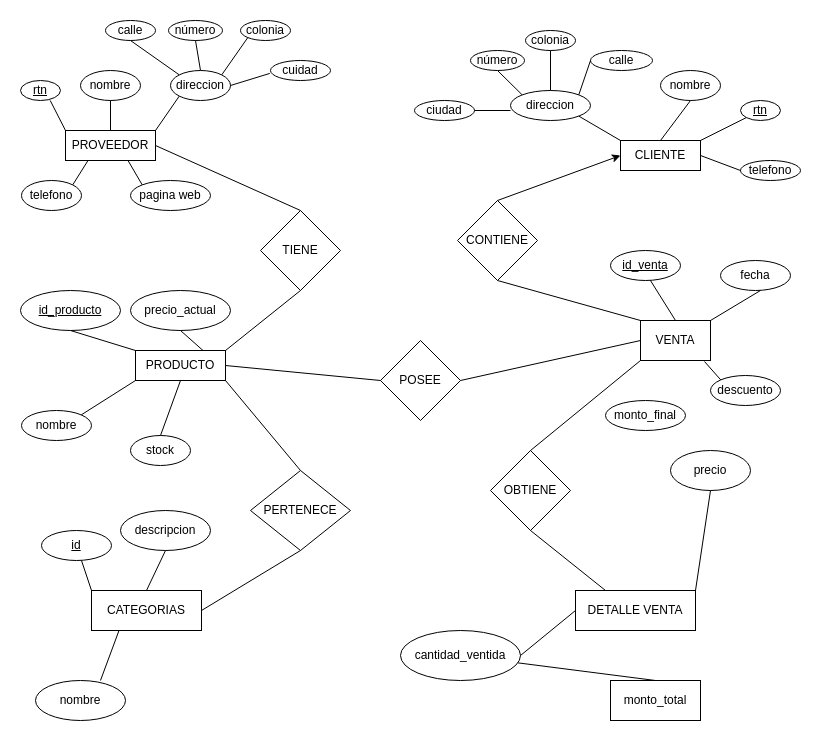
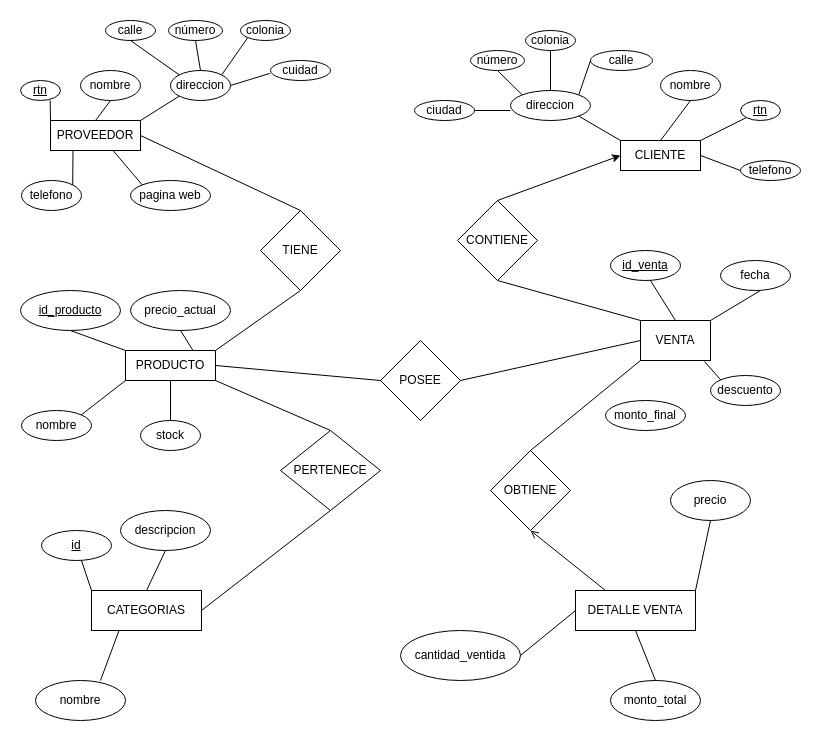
- <mxCell id="2" value="&lt;font style=&quot;vertical-align: inherit;&quot;&gt;&lt;font style=&quot;vertical-align: inherit;&quot;&gt;PROVEEDOR&lt;/font&gt;&lt;/font&gt;" style="rounded=0;whiteSpace=wrap;html=1;" parent="1" vertex="1"><mxGeometry x="65" y="130" width="90" height="30" as="geometry" /></mxCell>
+ <mxCell id="2" value="&lt;font style=&quot;vertical-align: inherit;&quot;&gt;&lt;font style=&quot;vertical-align: inherit;&quot;&gt;PROVEEDOR&lt;/font&gt;&lt;/font&gt;" style="rounded=0;whiteSpace=wrap;html=1;" parent="1" vertex="1"><mxGeometry x="50" y="120" width="90" height="30" as="geometry" /></mxCell>
- <mxCell id="38" value="PRODUCTO" style="rounded=0;whiteSpace=wrap;html=1;" parent="1" vertex="1"><mxGeometry x="135" y="350" width="90" height="30" as="geometry" /></mxCell>
+ <mxCell id="38" value="PRODUCTO" style="rounded=0;whiteSpace=wrap;html=1;" parent="1" vertex="1"><mxGeometry x="125" y="350" width="90" height="30" as="geometry" /></mxCell>
- <mxCell id="39" value="stock" style="ellipse;whiteSpace=wrap;html=1;" parent="1" vertex="1"><mxGeometry x="130" y="435" width="60" height="30" as="geometry" /></mxCell>
+ <mxCell id="39" value="stock" style="ellipse;whiteSpace=wrap;html=1;" parent="1" vertex="1"><mxGeometry x="140" y="420" width="60" height="30" as="geometry" /></mxCell>
- <mxCell id="75" value="precio" style="ellipse;whiteSpace=wrap;html=1;" parent="1" vertex="1"><mxGeometry x="670" y="450" width="80" height="40" as="geometry" /></mxCell>
+ <mxCell id="75" value="precio" style="ellipse;whiteSpace=wrap;html=1;" parent="1" vertex="1"><mxGeometry x="670" y="480" width="80" height="40" as="geometry" /></mxCell>
- <mxCell id="71" value="PERTENECE" style="rhombus;whiteSpace=wrap;html=1;" parent="1" vertex="1"><mxGeometry x="250" y="470" width="100" height="80" as="geometry" /></mxCell>
+ <mxCell id="71" value="PERTENECE" style="rhombus;whiteSpace=wrap;html=1;" parent="1" vertex="1"><mxGeometry x="280" y="430" width="100" height="80" as="geometry" /></mxCell>
- <mxCell id="83" value="" style="endArrow=none;html=1;rounded=0;entryX=0.5;entryY=1;entryDx=0;entryDy=0;exitX=0.25;exitY=0;exitDx=0;exitDy=0;" parent="1" source="74" target="81" edge="1"><mxGeometry width="50" height="50" relative="1" as="geometry"><mxPoint x="440" y="600" as="sourcePoint" /><mxPoint x="490" y="550" as="targetPoint" /></mxGeometry></mxCell>
+ <mxCell id="83" value="" style="endArrow=open;html=1;rounded=0;entryX=0.5;entryY=1;entryDx=0;entryDy=0;exitX=0.25;exitY=0;exitDx=0;exitDy=0;" parent="1" source="74" target="81" edge="1"><mxGeometry width="50" height="50" relative="1" as="geometry"><mxPoint x="440" y="600" as="sourcePoint" /><mxPoint x="490" y="550" as="targetPoint" /></mxGeometry></mxCell>
- <mxCell id="78" value="" style="endArrow=none;html=1;rounded=0;exitX=0.5;exitY=0;exitDx=0;exitDy=0;" parent="1" source="77" target="79" edge="1"><mxGeometry width="50" height="50" relative="1" as="geometry"><mxPoint x="410" y="560" as="sourcePoint" /><mxPoint x="460" y="510" as="targetPoint" /></mxGeometry></mxCell>
+ <mxCell id="78" value="" style="endArrow=none;html=1;rounded=0;exitX=0.5;exitY=0;exitDx=0;exitDy=0;entryX=0.5;entryY=1;entryDx=0;entryDy=0;" parent="1" source="77" target="74" edge="1"><mxGeometry width="50" height="50" relative="1" as="geometry"><mxPoint x="410" y="560" as="sourcePoint" /><mxPoint x="460" y="510" as="targetPoint" /></mxGeometry></mxCell>
- <mxCell id="77" value="monto_total" style="whiteSpace=wrap;html=1;rounded=0;" parent="1" vertex="1"><mxGeometry x="610" y="680" width="90" height="40" as="geometry" /></mxCell>
+ <mxCell id="77" value="monto_total" style="ellipse;whiteSpace=wrap;html=1;" parent="1" vertex="1"><mxGeometry x="610" y="680" width="90" height="40" as="geometry" /></mxCell>
